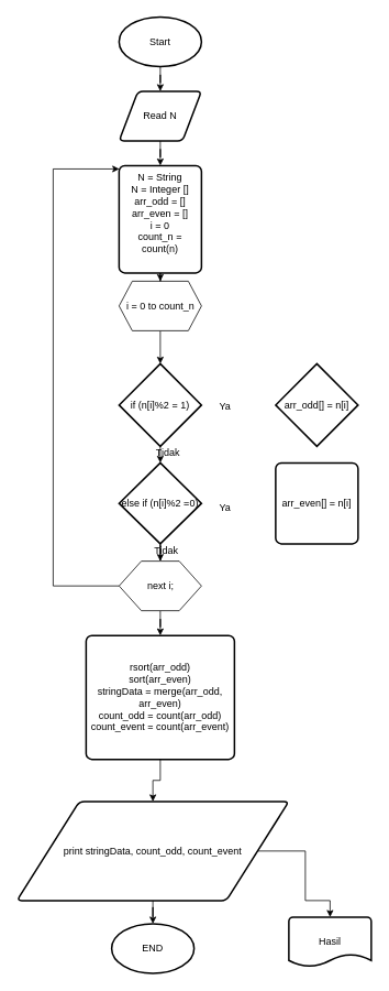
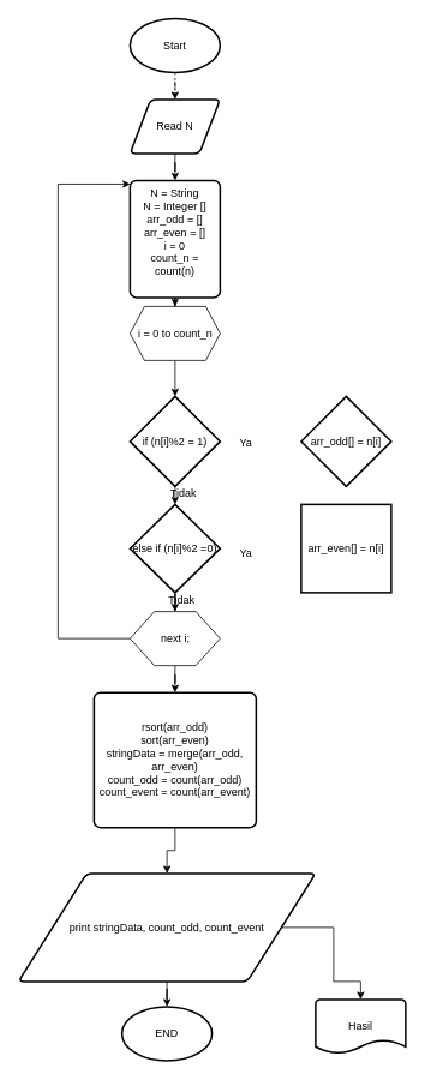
- <mxCell id="2" style="edgeStyle=orthogonalEdgeStyle;rounded=0;orthogonalLoop=1;jettySize=auto;html=1;" edge="1" parent="1" source="3" target="5"><mxGeometry relative="1" as="geometry" /></mxCell>
+ <mxCell id="2" style="edgeStyle=orthogonalEdgeStyle;rounded=0;orthogonalLoop=1;jettySize=auto;html=1;dashed=1;" edge="1" parent="1" source="3" target="5"><mxGeometry relative="1" as="geometry" /></mxCell>
- <mxCell id="13" value="arr_even[] = n[i]" style="rounded=1;whiteSpace=wrap;html=1;absoluteArcSize=1;arcSize=14;strokeWidth=2;" vertex="1" parent="1"><mxGeometry x="334" y="560" width="100" height="98" as="geometry" /></mxCell>
+ <mxCell id="13" value="arr_even[] = n[i]" style="whiteSpace=wrap;html=1;absoluteArcSize=1;arcSize=14;strokeWidth=2;rounded=0;" vertex="1" parent="1"><mxGeometry x="334" y="560" width="100" height="98" as="geometry" /></mxCell>
